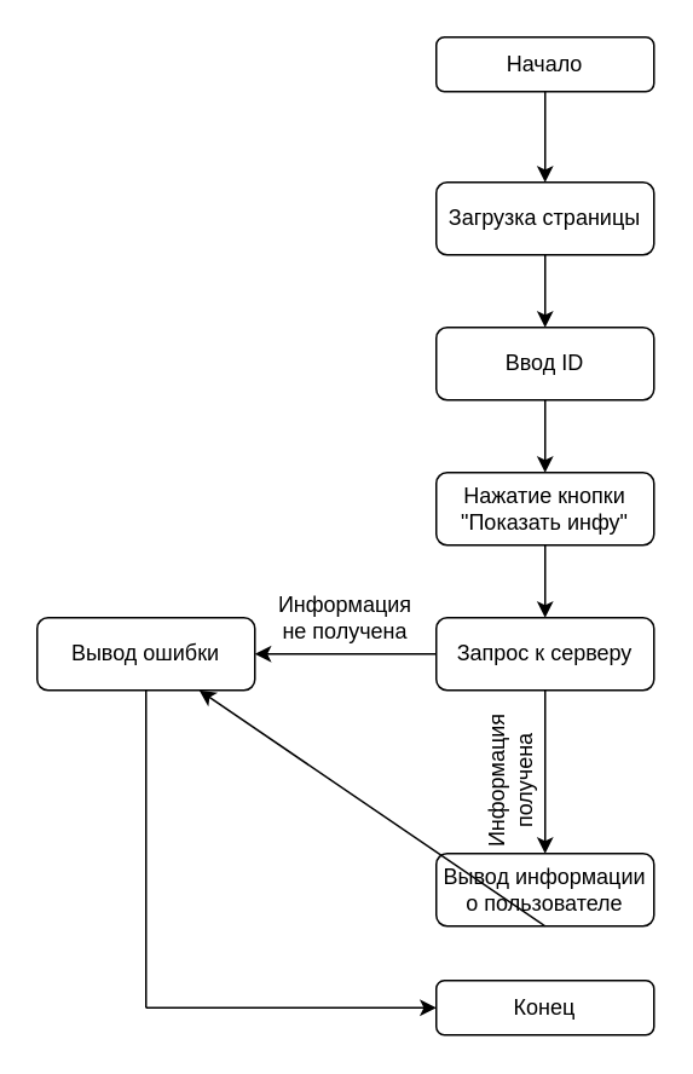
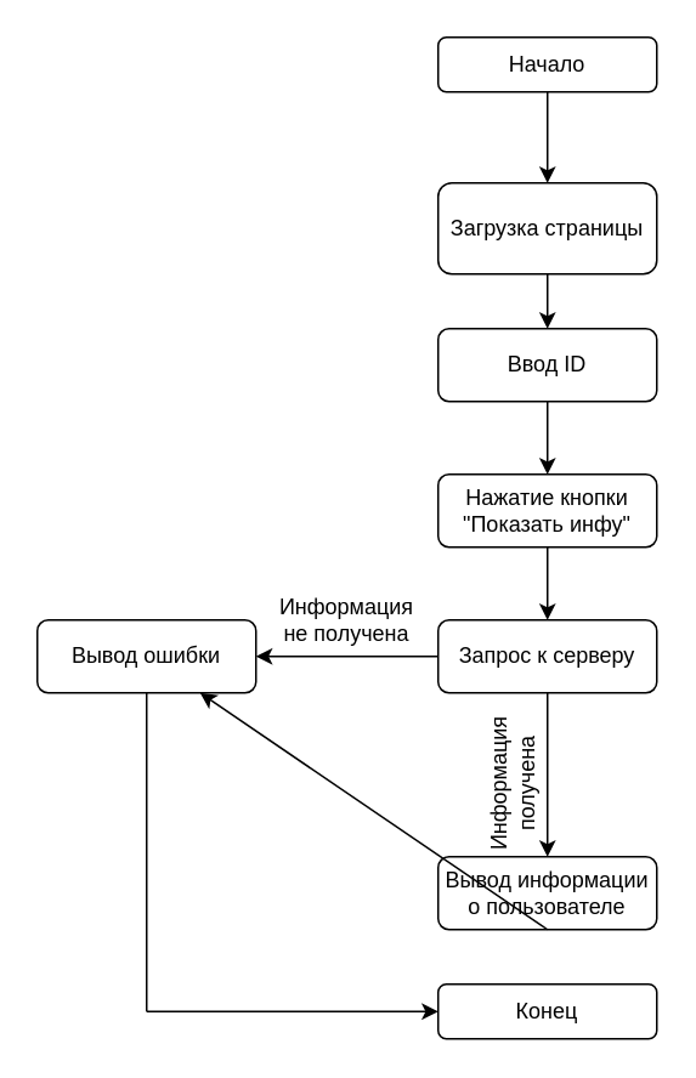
- <mxCell id="4" value="Загрузка страницы" style="rounded=1;whiteSpace=wrap;html=1;" vertex="1" parent="1"><mxGeometry x="240" y="100" width="120" height="40" as="geometry" /></mxCell>
+ <mxCell id="4" value="Загрузка страницы" style="rounded=1;whiteSpace=wrap;html=1;" vertex="1" parent="1"><mxGeometry x="240" y="100" width="120" height="50" as="geometry" /></mxCell>
